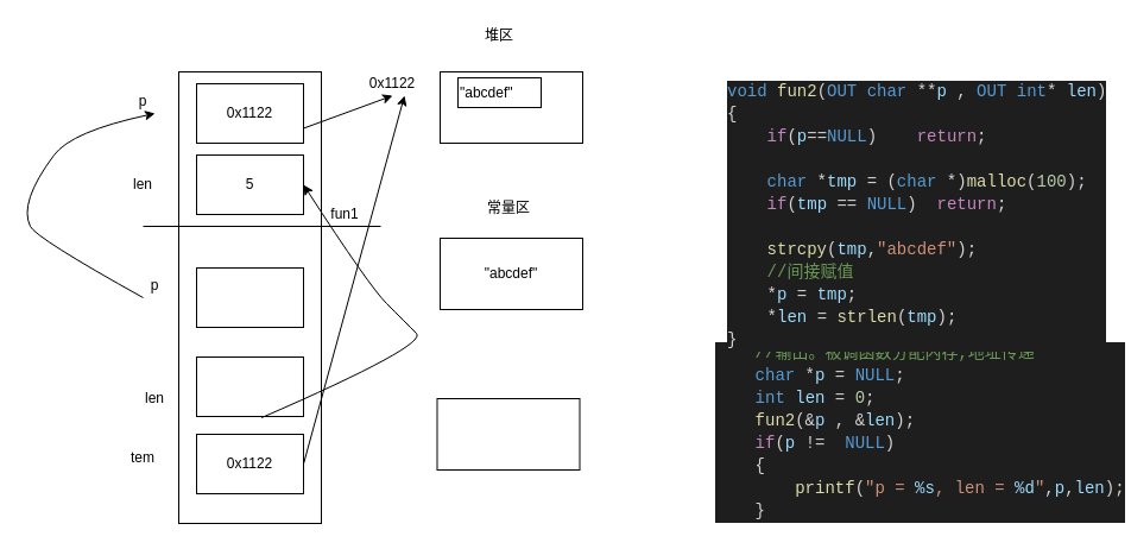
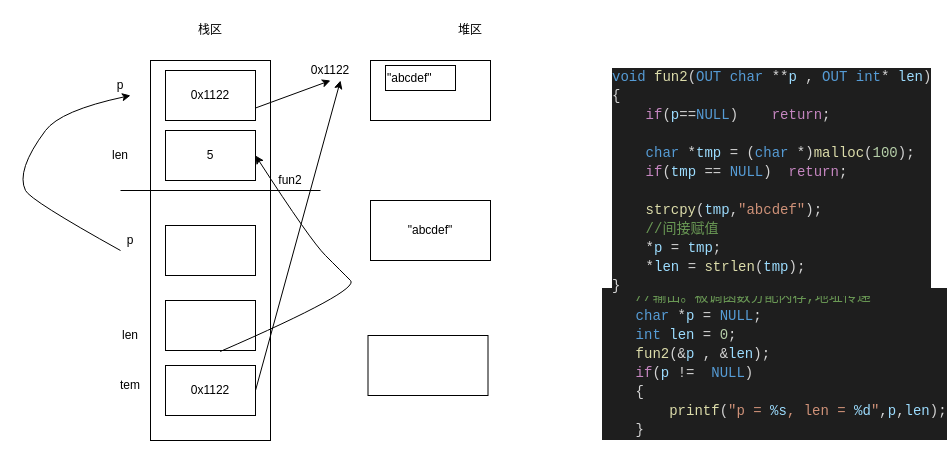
+ <mxCell id="17" value="栈区" style="text;html=1;strokeColor=none;fillColor=none;align=center;verticalAlign=middle;whiteSpace=wrap;rounded=0;" parent="1" vertex="1"><mxGeometry x="190" y="20" width="40" height="20" as="geometry" /></mxCell>
- <mxCell id="18" value="堆区" style="text;html=1;strokeColor=none;fillColor=none;align=center;verticalAlign=middle;whiteSpace=wrap;rounded=0;" parent="1" vertex="1"><mxGeometry x="400" y="20" width="40" height="20" as="geometry" /></mxCell>
+ <mxCell id="18" value="堆区" style="text;html=1;strokeColor=none;fillColor=none;align=center;verticalAlign=middle;whiteSpace=wrap;rounded=0;" parent="1" vertex="1"><mxGeometry x="450" y="20" width="40" height="20" as="geometry" /></mxCell>
- <mxCell id="19" value="常量区" style="text;html=1;strokeColor=none;fillColor=none;align=center;verticalAlign=middle;whiteSpace=wrap;rounded=0;" parent="1" vertex="1"><mxGeometry x="407.5" y="165" width="40" height="20" as="geometry" /></mxCell>
- <mxCell id="26" value="fun1" style="text;html=1;strokeColor=none;fillColor=none;align=center;verticalAlign=middle;whiteSpace=wrap;rounded=0;" parent="1" vertex="1"><mxGeometry x="270" y="170" width="40" height="20" as="geometry" /></mxCell>
+ <mxCell id="26" value="fun2" style="text;html=1;strokeColor=none;fillColor=none;align=center;verticalAlign=middle;whiteSpace=wrap;rounded=0;" parent="1" vertex="1"><mxGeometry x="270" y="170" width="40" height="20" as="geometry" /></mxCell>
- <mxCell id="21" value="tem" style="text;html=1;strokeColor=none;fillColor=none;align=center;verticalAlign=middle;whiteSpace=wrap;rounded=0;" parent="1" vertex="1"><mxGeometry x="100" y="375" width="40" height="20" as="geometry" /></mxCell>
+ <mxCell id="21" value="tem" style="text;html=1;strokeColor=none;fillColor=none;align=center;verticalAlign=middle;whiteSpace=wrap;rounded=0;" parent="1" vertex="1"><mxGeometry x="110" y="375" width="40" height="20" as="geometry" /></mxCell>
